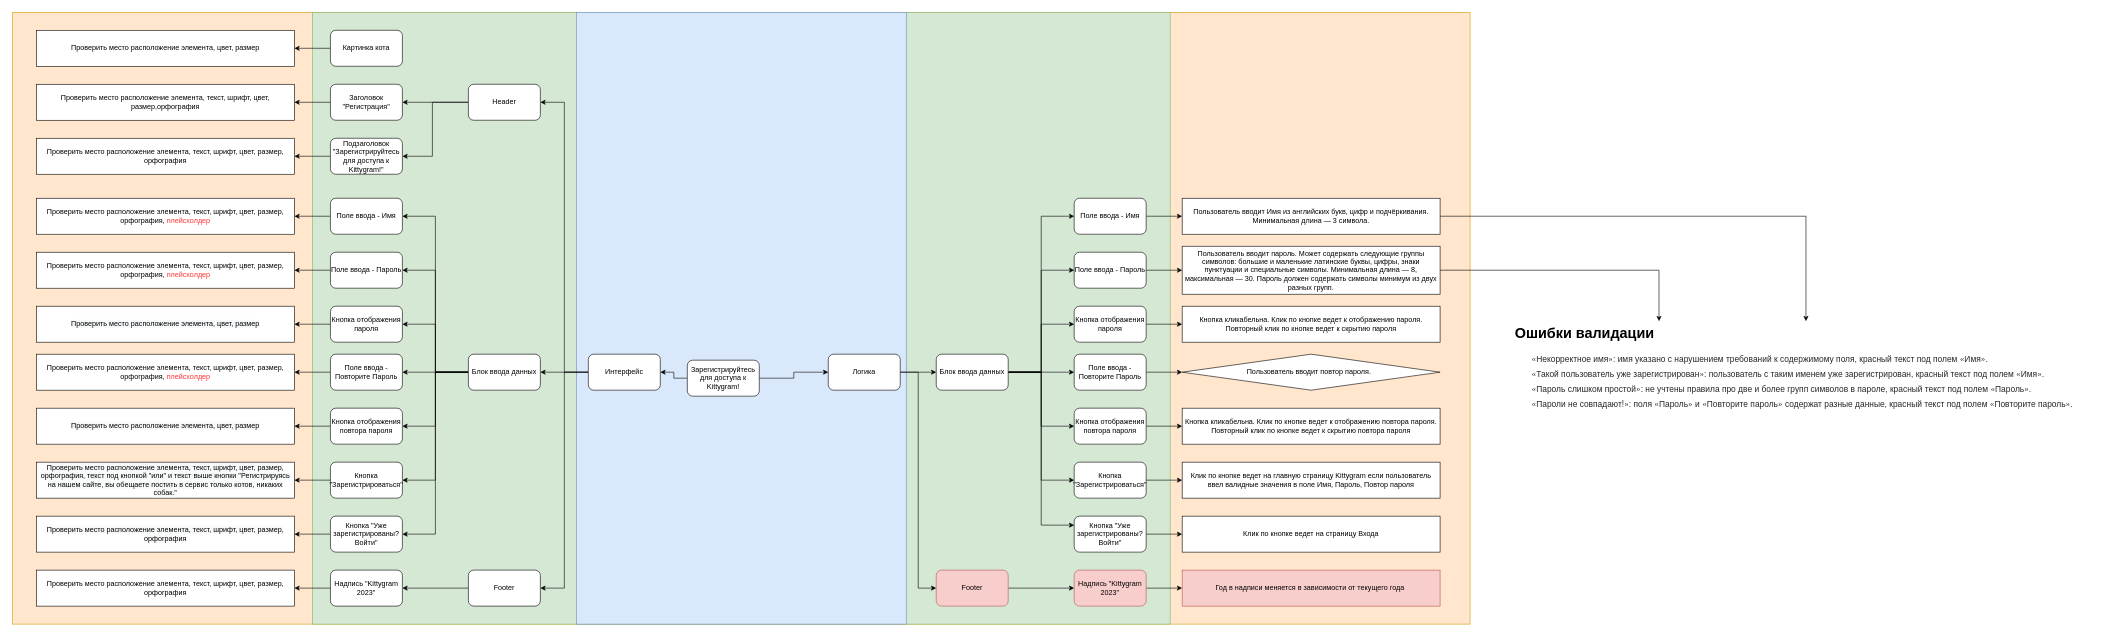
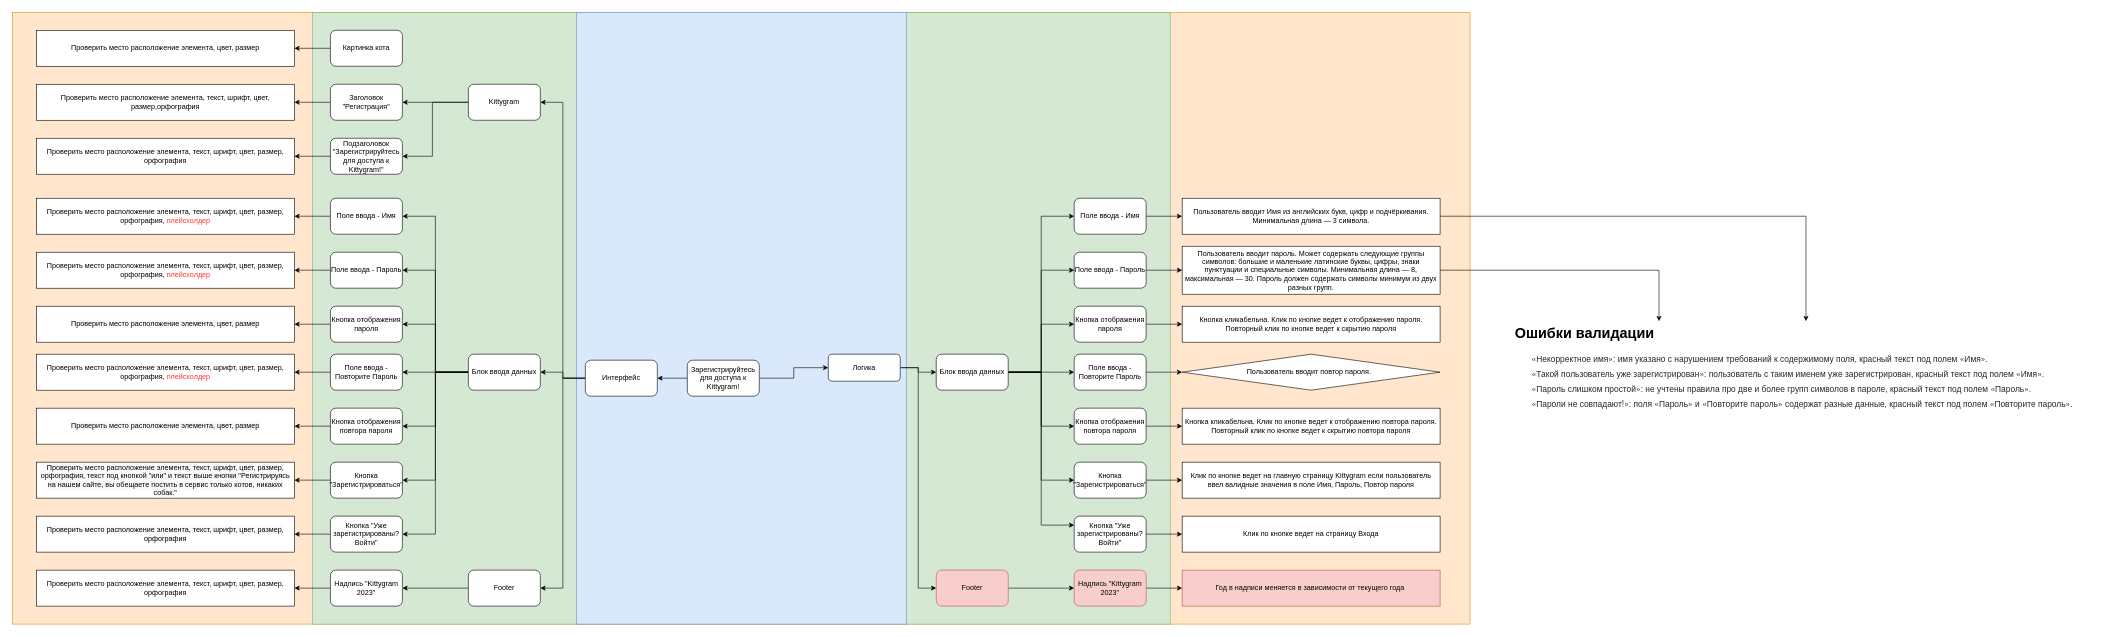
- <mxCell id="17" value="Header" style="whiteSpace=wrap;html=1;rounded=1;" parent="1" vertex="1"><mxGeometry x="780" y="140" width="120" height="60" as="geometry" /></mxCell>
+ <mxCell id="17" value="Kittygram" style="whiteSpace=wrap;html=1;rounded=1;" parent="1" vertex="1"><mxGeometry x="780" y="140" width="120" height="60" as="geometry" /></mxCell>
- <mxCell id="14" value="Интерфейс" style="whiteSpace=wrap;html=1;rounded=1;" parent="1" vertex="1"><mxGeometry x="980" y="590" width="120" height="60" as="geometry" /></mxCell>
+ <mxCell id="14" value="Интерфейс" style="whiteSpace=wrap;html=1;rounded=1;" parent="1" vertex="1"><mxGeometry x="975" y="600" width="120" height="60" as="geometry" /></mxCell>
- <mxCell id="10" value="Логика" style="whiteSpace=wrap;html=1;rounded=1;" parent="1" vertex="1"><mxGeometry x="1380" y="590" width="120" height="60" as="geometry" /></mxCell>
+ <mxCell id="10" value="Логика" style="whiteSpace=wrap;html=1;rounded=1;" parent="1" vertex="1"><mxGeometry x="1380" y="590" width="120" height="45" as="geometry" /></mxCell>
